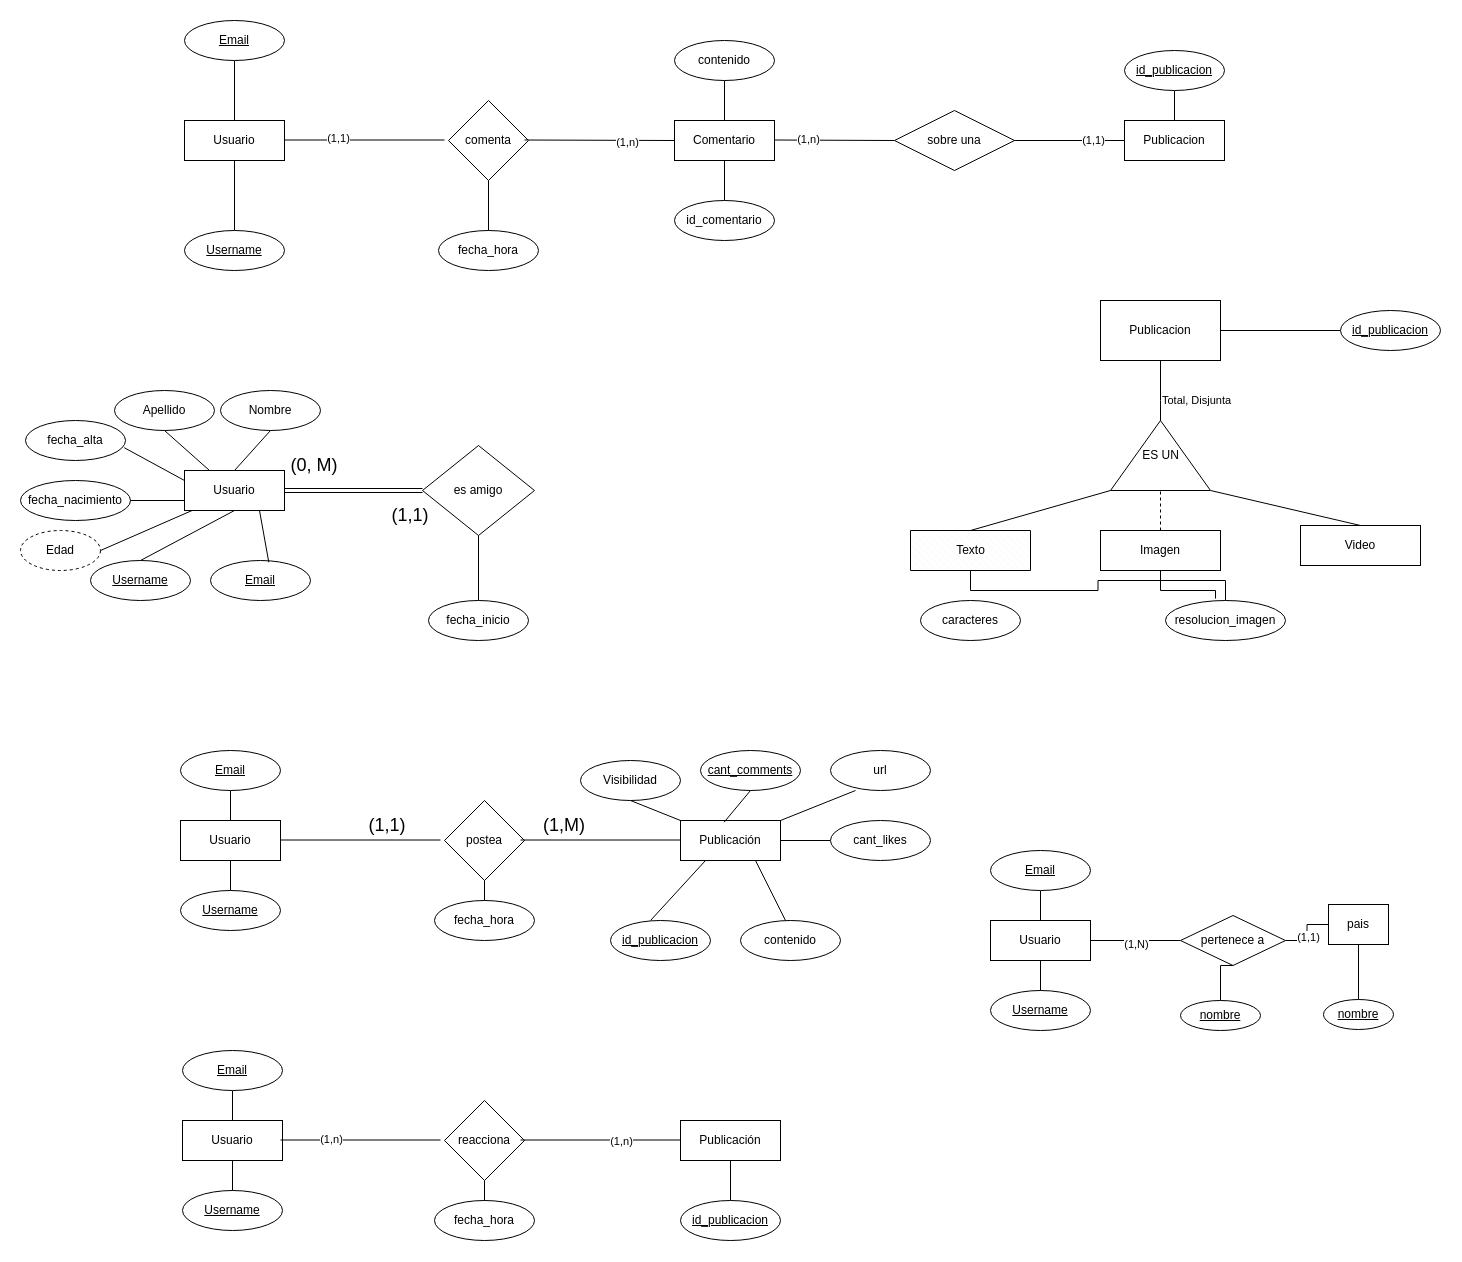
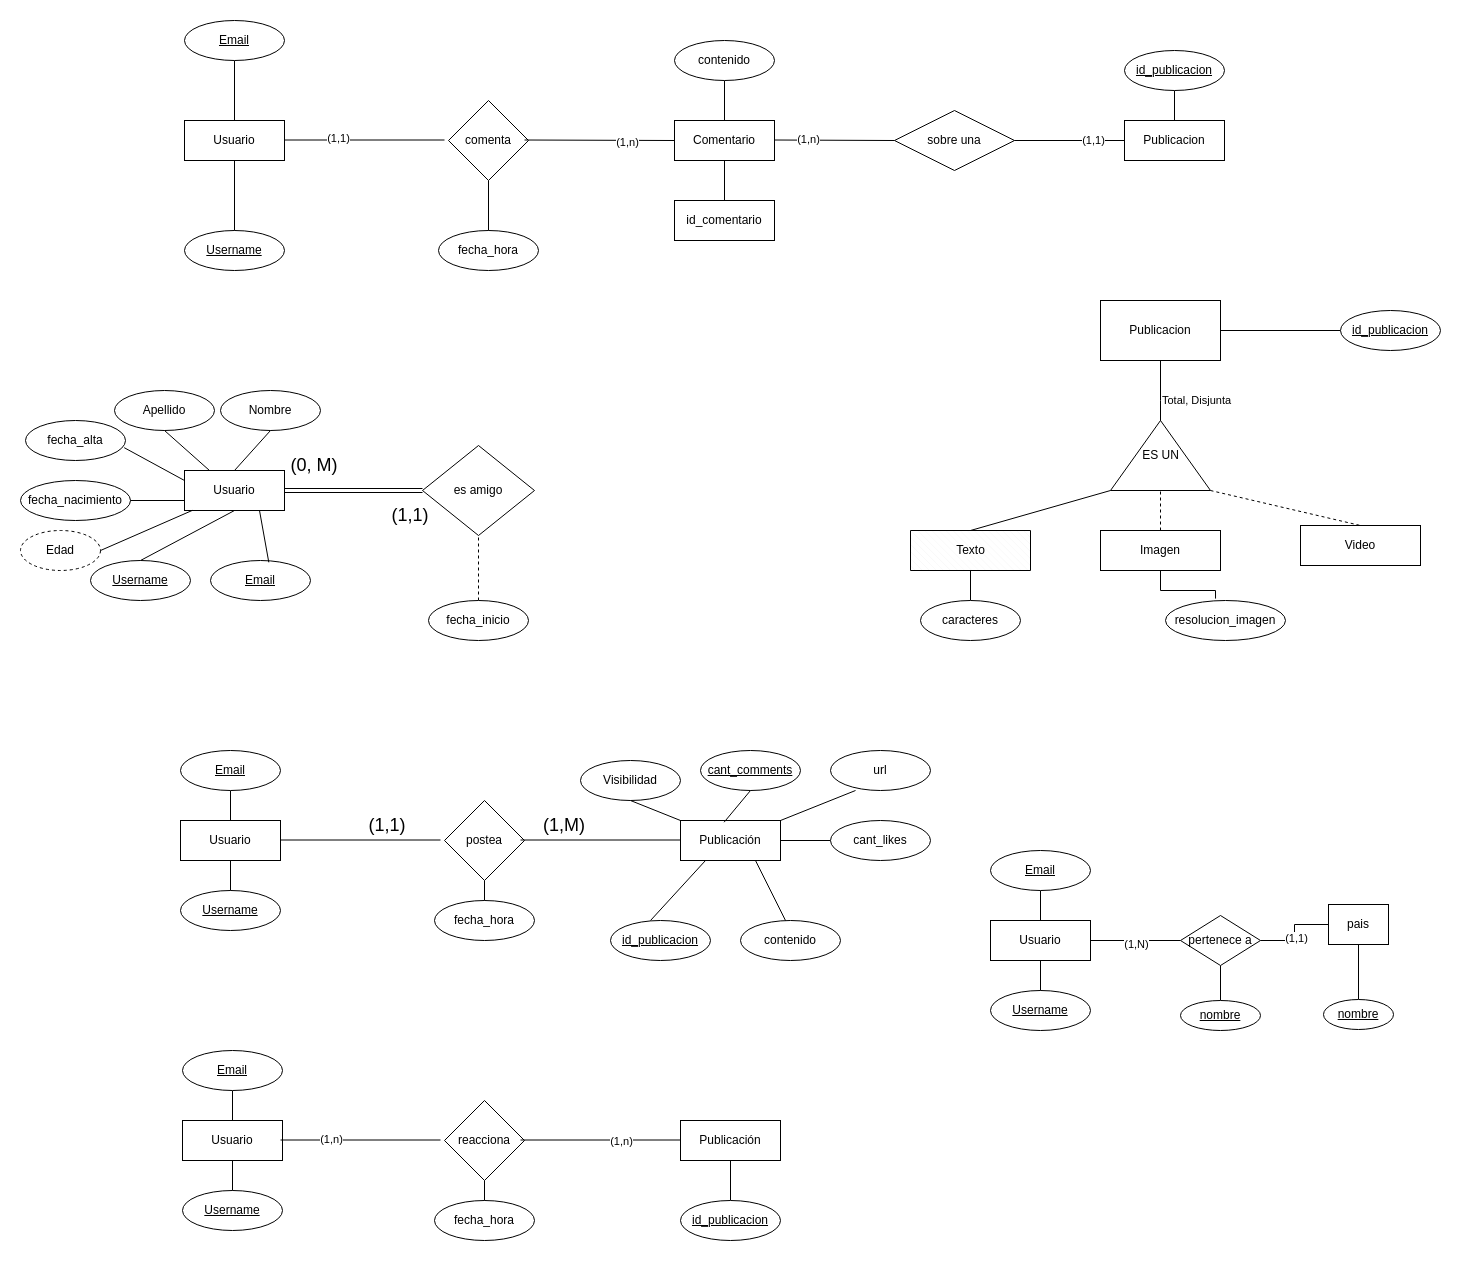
- <mxCell id="92" value="id_comentario" style="ellipse;whiteSpace=wrap;html=1;align=center;" parent="1" vertex="1"><mxGeometry x="674" y="200" width="100" height="40" as="geometry" /></mxCell>
+ <mxCell id="92" value="id_comentario" style="whiteSpace=wrap;html=1;align=center;rounded=0;" parent="1" vertex="1"><mxGeometry x="674" y="200" width="100" height="40" as="geometry" /></mxCell>
- <mxCell id="59" style="rounded=0;orthogonalLoop=1;jettySize=auto;html=1;exitX=1;exitY=1;exitDx=0;exitDy=0;exitPerimeter=0;entryX=0.5;entryY=0;entryDx=0;entryDy=0;endArrow=none;endFill=0;" parent="1" source="60" target="65" edge="1"><mxGeometry relative="1" as="geometry" /></mxCell>
+ <mxCell id="59" style="rounded=0;orthogonalLoop=1;jettySize=auto;html=1;exitX=1;exitY=1;exitDx=0;exitDy=0;exitPerimeter=0;entryX=0.5;entryY=0;entryDx=0;entryDy=0;endArrow=none;endFill=0;dashed=1;" parent="1" source="60" target="65" edge="1"><mxGeometry relative="1" as="geometry" /></mxCell>
- <mxCell id="52" value="" style="endArrow=none;html=1;rounded=0;entryX=0.5;entryY=1;entryDx=0;entryDy=0;exitX=0.5;exitY=0;exitDx=0;exitDy=0;" parent="1" source="53" target="35" edge="1"><mxGeometry relative="1" as="geometry"><mxPoint x="480" y="610" as="sourcePoint" /><mxPoint x="574" y="590" as="targetPoint" /></mxGeometry></mxCell>
+ <mxCell id="52" value="" style="endArrow=none;html=1;rounded=0;entryX=0.5;entryY=1;entryDx=0;entryDy=0;exitX=0.5;exitY=0;exitDx=0;exitDy=0;dashed=1;" parent="1" source="53" target="35" edge="1"><mxGeometry relative="1" as="geometry"><mxPoint x="480" y="610" as="sourcePoint" /><mxPoint x="574" y="590" as="targetPoint" /></mxGeometry></mxCell>
- <mxCell id="61" style="edgeStyle=orthogonalEdgeStyle;rounded=0;orthogonalLoop=1;jettySize=auto;html=1;exitX=0.5;exitY=1;exitDx=0;exitDy=0;exitPerimeter=0;endArrow=none;endFill=0;" parent="1" source="62" target="69" edge="1"><mxGeometry relative="1" as="geometry" /></mxCell>
+ <mxCell id="61" style="edgeStyle=orthogonalEdgeStyle;rounded=0;orthogonalLoop=1;jettySize=auto;html=1;exitX=0.5;exitY=1;exitDx=0;exitDy=0;exitPerimeter=0;entryX=0.5;entryY=0;entryDx=0;entryDy=0;endArrow=none;endFill=0;" parent="1" source="62" target="68" edge="1"><mxGeometry relative="1" as="geometry" /></mxCell>
- <mxCell id="118" value="pertenece a" style="rhombus;whiteSpace=wrap;html=1;" vertex="1" parent="1"><mxGeometry x="1180" y="915" width="105" height="50" as="geometry" /></mxCell>
+ <mxCell id="118" value="pertenece a" style="rhombus;whiteSpace=wrap;html=1;" vertex="1" parent="1"><mxGeometry x="1180" y="915" width="80" height="50" as="geometry" /></mxCell>
